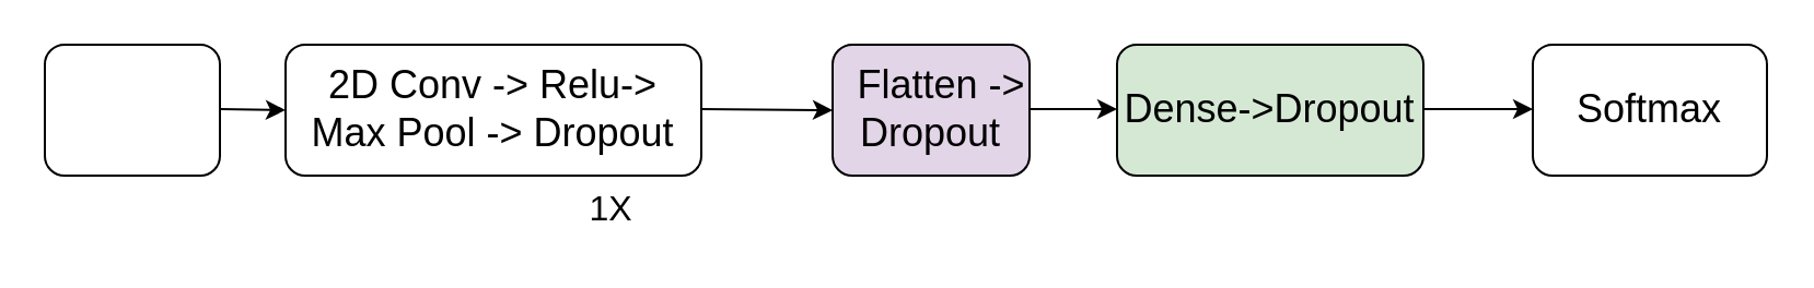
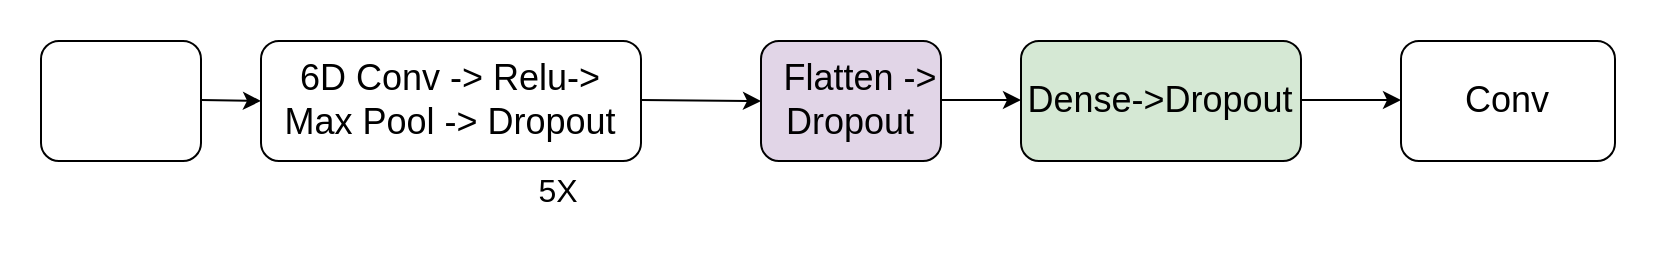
- <mxCell id="7" value="&lt;font style=&quot;font-size: 18px&quot;&gt;2D Conv -&amp;gt; Relu-&amp;gt; Max Pool -&amp;gt; Dropout&lt;/font&gt;" style="text;html=1;strokeColor=none;fillColor=none;align=center;verticalAlign=middle;whiteSpace=wrap;rounded=0;" vertex="1" parent="1"><mxGeometry x="140" y="35" width="170" height="30" as="geometry" /></mxCell>
+ <mxCell id="7" value="&lt;font style=&quot;font-size: 18px&quot;&gt;6D Conv -&amp;gt; Relu-&amp;gt; Max Pool -&amp;gt; Dropout&lt;/font&gt;" style="text;html=1;strokeColor=none;fillColor=none;align=center;verticalAlign=middle;whiteSpace=wrap;rounded=0;" vertex="1" parent="1"><mxGeometry x="140" y="35" width="170" height="30" as="geometry" /></mxCell>
- <mxCell id="12" value="&lt;font style=&quot;font-size: 18px&quot;&gt;Softmax&lt;/font&gt;" style="rounded=1;whiteSpace=wrap;html=1;" vertex="1" parent="1"><mxGeometry x="700" y="20" width="107" height="60" as="geometry" /></mxCell>
+ <mxCell id="12" value="&lt;font style=&quot;font-size: 18px&quot;&gt;Conv&lt;/font&gt;" style="rounded=1;whiteSpace=wrap;html=1;" vertex="1" parent="1"><mxGeometry x="700" y="20" width="107" height="60" as="geometry" /></mxCell>
- <mxCell id="8" value="&lt;font style=&quot;font-size: 16px&quot;&gt;1X&lt;/font&gt;" style="text;html=1;strokeColor=none;fillColor=none;align=center;verticalAlign=middle;whiteSpace=wrap;rounded=0;" vertex="1" parent="1"><mxGeometry x="248" y="80" width="62" height="30" as="geometry" /></mxCell>
+ <mxCell id="8" value="&lt;font style=&quot;font-size: 16px&quot;&gt;5X&lt;/font&gt;" style="text;html=1;strokeColor=none;fillColor=none;align=center;verticalAlign=middle;whiteSpace=wrap;rounded=0;" vertex="1" parent="1"><mxGeometry x="248" y="80" width="62" height="30" as="geometry" /></mxCell>
